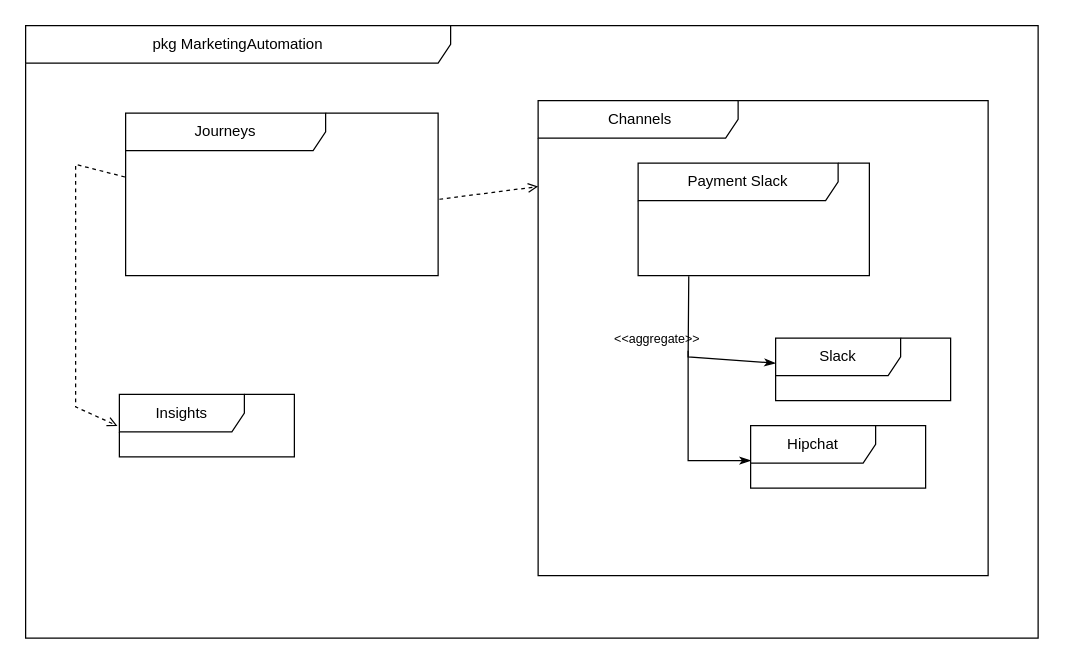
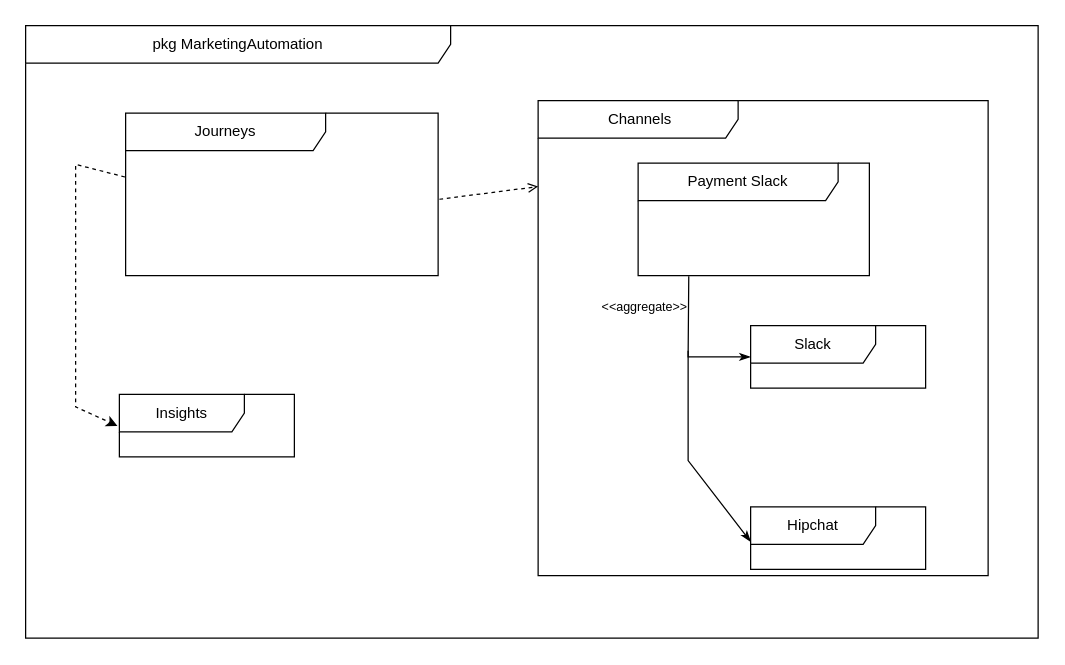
- <mxCell id="10" value="&lt;font style=&quot;font-size: 10px;&quot;&gt;&amp;lt;&amp;lt;aggregate&amp;gt;&amp;gt;&lt;/font&gt;" style="text;html=1;align=center;verticalAlign=middle;resizable=0;points=[];autosize=1;strokeColor=none;fillColor=none;" parent="4" vertex="1"><mxGeometry x="50" y="175" width="90" height="30" as="geometry" /></mxCell>
+ <mxCell id="10" value="&lt;font style=&quot;font-size: 10px;&quot;&gt;&amp;lt;&amp;lt;aggregate&amp;gt;&amp;gt;&lt;/font&gt;" style="text;html=1;align=center;verticalAlign=middle;resizable=0;points=[];autosize=1;strokeColor=none;fillColor=none;" parent="4" vertex="1"><mxGeometry x="40" y="150" width="90" height="30" as="geometry" /></mxCell>
- <mxCell id="6" value="Slack" style="shape=umlFrame;whiteSpace=wrap;html=1;pointerEvents=0;recursiveResize=0;container=1;collapsible=0;width=100;height=30;" parent="4" vertex="1"><mxGeometry x="190" y="190" width="140" height="50" as="geometry" /></mxCell>
+ <mxCell id="6" value="Slack" style="shape=umlFrame;whiteSpace=wrap;html=1;pointerEvents=0;recursiveResize=0;container=1;collapsible=0;width=100;height=30;" parent="4" vertex="1"><mxGeometry x="170" y="180" width="140" height="50" as="geometry" /></mxCell>
- <mxCell id="13" value="" style="endArrow=open;html=1;rounded=0;entryX=-0.011;entryY=0.504;entryDx=0;entryDy=0;entryPerimeter=0;exitX=-0.002;exitY=0.393;exitDx=0;exitDy=0;exitPerimeter=0;endFill=1;dashed=1;" edge="1" parent="2" source="3" target="12"><mxGeometry width="50" height="50" relative="1" as="geometry"><mxPoint x="400" y="380" as="sourcePoint" /><mxPoint x="450" y="330" as="targetPoint" /><Array as="points"><mxPoint x="40" y="111" /><mxPoint x="40" y="305" /></Array></mxGeometry></mxCell>
+ <mxCell id="13" value="" style="endArrow=classic;html=1;rounded=0;entryX=-0.011;entryY=0.504;entryDx=0;entryDy=0;entryPerimeter=0;exitX=-0.002;exitY=0.393;exitDx=0;exitDy=0;exitPerimeter=0;endFill=1;dashed=1;" edge="1" parent="2" source="3" target="12"><mxGeometry width="50" height="50" relative="1" as="geometry"><mxPoint x="400" y="380" as="sourcePoint" /><mxPoint x="450" y="330" as="targetPoint" /><Array as="points"><mxPoint x="40" y="111" /><mxPoint x="40" y="305" /></Array></mxGeometry></mxCell>
- <mxCell id="7" value="Hipchat" style="shape=umlFrame;whiteSpace=wrap;html=1;pointerEvents=0;recursiveResize=0;container=1;collapsible=0;width=100;height=30;" vertex="1" parent="4"><mxGeometry x="170" y="260" width="140" height="50" as="geometry" /></mxCell>
+ <mxCell id="7" value="Hipchat" style="shape=umlFrame;whiteSpace=wrap;html=1;pointerEvents=0;recursiveResize=0;container=1;collapsible=0;width=100;height=30;" vertex="1" parent="4"><mxGeometry x="170" y="325" width="140" height="50" as="geometry" /></mxCell>
